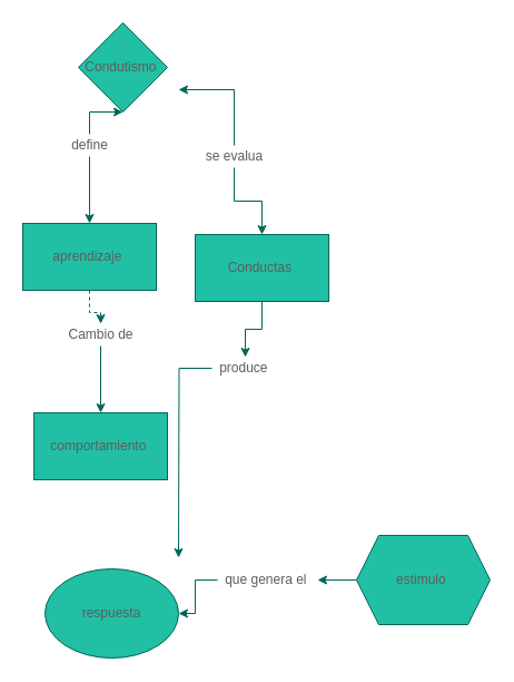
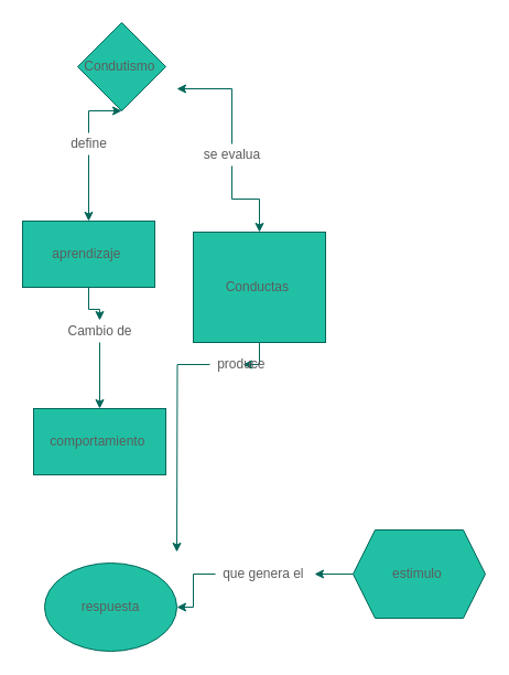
- <mxCell id="15" value="&lt;font style=&quot;vertical-align: inherit&quot;&gt;&lt;font style=&quot;vertical-align: inherit&quot;&gt;Conductas&amp;nbsp;&lt;/font&gt;&lt;/font&gt;" style="whiteSpace=wrap;html=1;fillColor=#21C0A5;strokeColor=#006658;fontColor=#5C5C5C;" vertex="1" parent="1"><mxGeometry x="175" y="210" width="120" height="60" as="geometry" /></mxCell>
+ <mxCell id="15" value="&lt;font style=&quot;vertical-align: inherit&quot;&gt;&lt;font style=&quot;vertical-align: inherit&quot;&gt;Conductas&amp;nbsp;&lt;/font&gt;&lt;/font&gt;" style="whiteSpace=wrap;html=1;fillColor=#21C0A5;strokeColor=#006658;fontColor=#5C5C5C;" vertex="1" parent="1"><mxGeometry x="175" y="210" width="120" height="100" as="geometry" /></mxCell>
- <mxCell id="6" value="" style="edgeStyle=orthogonalEdgeStyle;rounded=0;orthogonalLoop=1;jettySize=auto;html=1;strokeColor=#006658;fontColor=#5C5C5C;dashed=1;" edge="1" parent="1" source="7" target="9"><mxGeometry relative="1" as="geometry" /></mxCell>
+ <mxCell id="6" value="" style="edgeStyle=orthogonalEdgeStyle;rounded=0;orthogonalLoop=1;jettySize=auto;html=1;strokeColor=#006658;fontColor=#5C5C5C;" edge="1" parent="1" source="7" target="9"><mxGeometry relative="1" as="geometry" /></mxCell>
